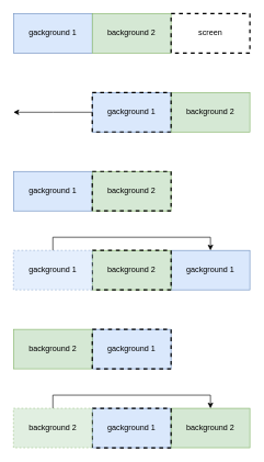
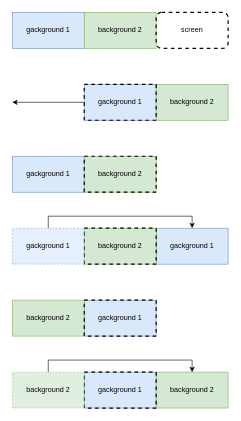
- <mxCell id="24" value="screen" style="rounded=0;whiteSpace=wrap;html=1;fillColor=none;strokeWidth=2;dashed=1;" vertex="1" parent="1"><mxGeometry x="260" y="20" width="120" height="60" as="geometry" /></mxCell>
+ <mxCell id="24" value="screen" style="whiteSpace=wrap;html=1;fillColor=none;strokeWidth=2;dashed=1;rounded=1;" vertex="1" parent="1"><mxGeometry x="260" y="20" width="120" height="60" as="geometry" /></mxCell>
